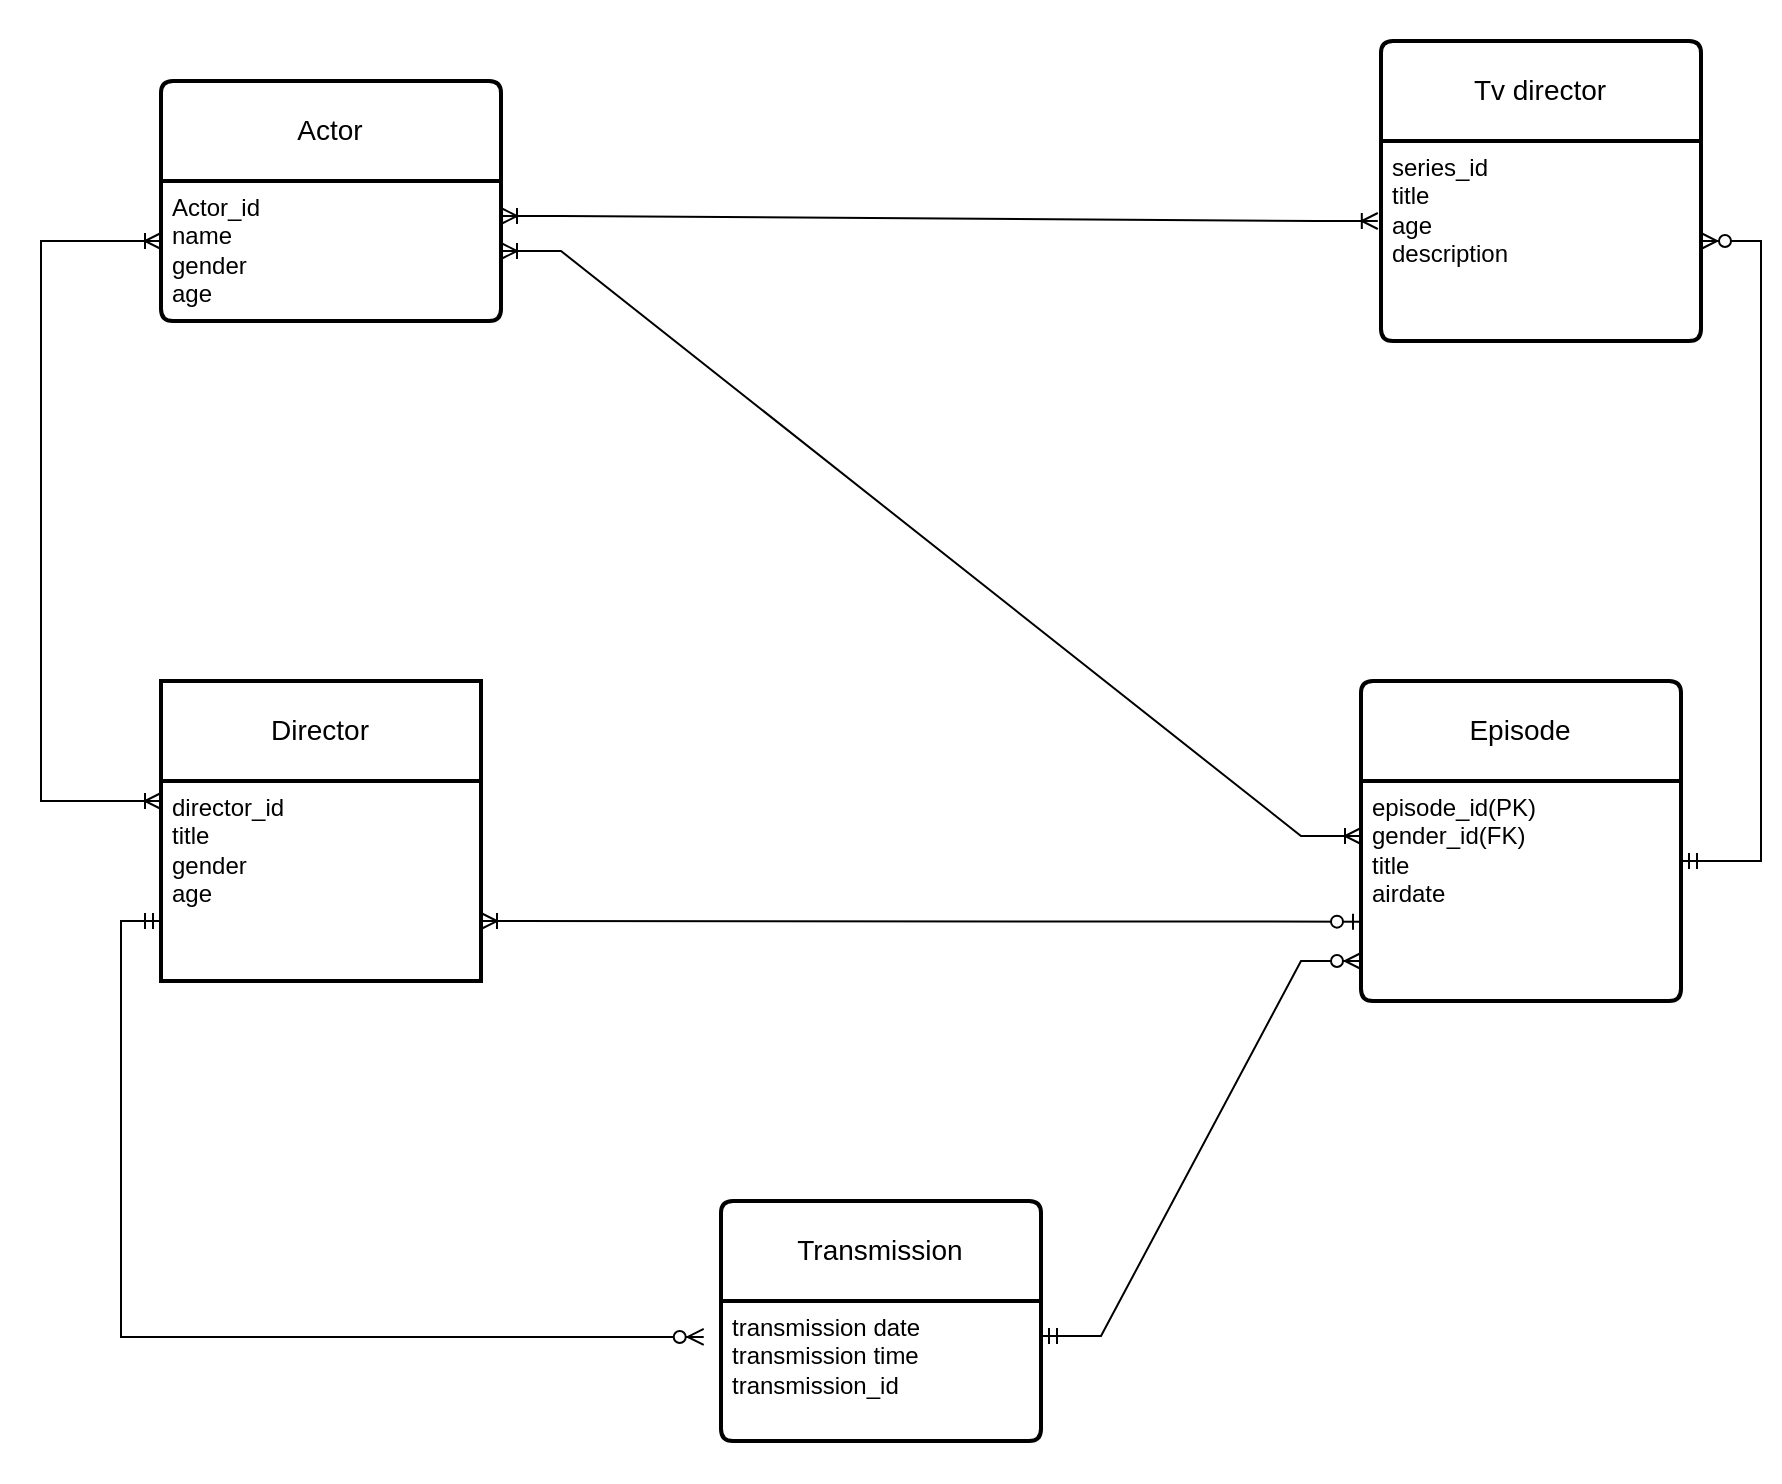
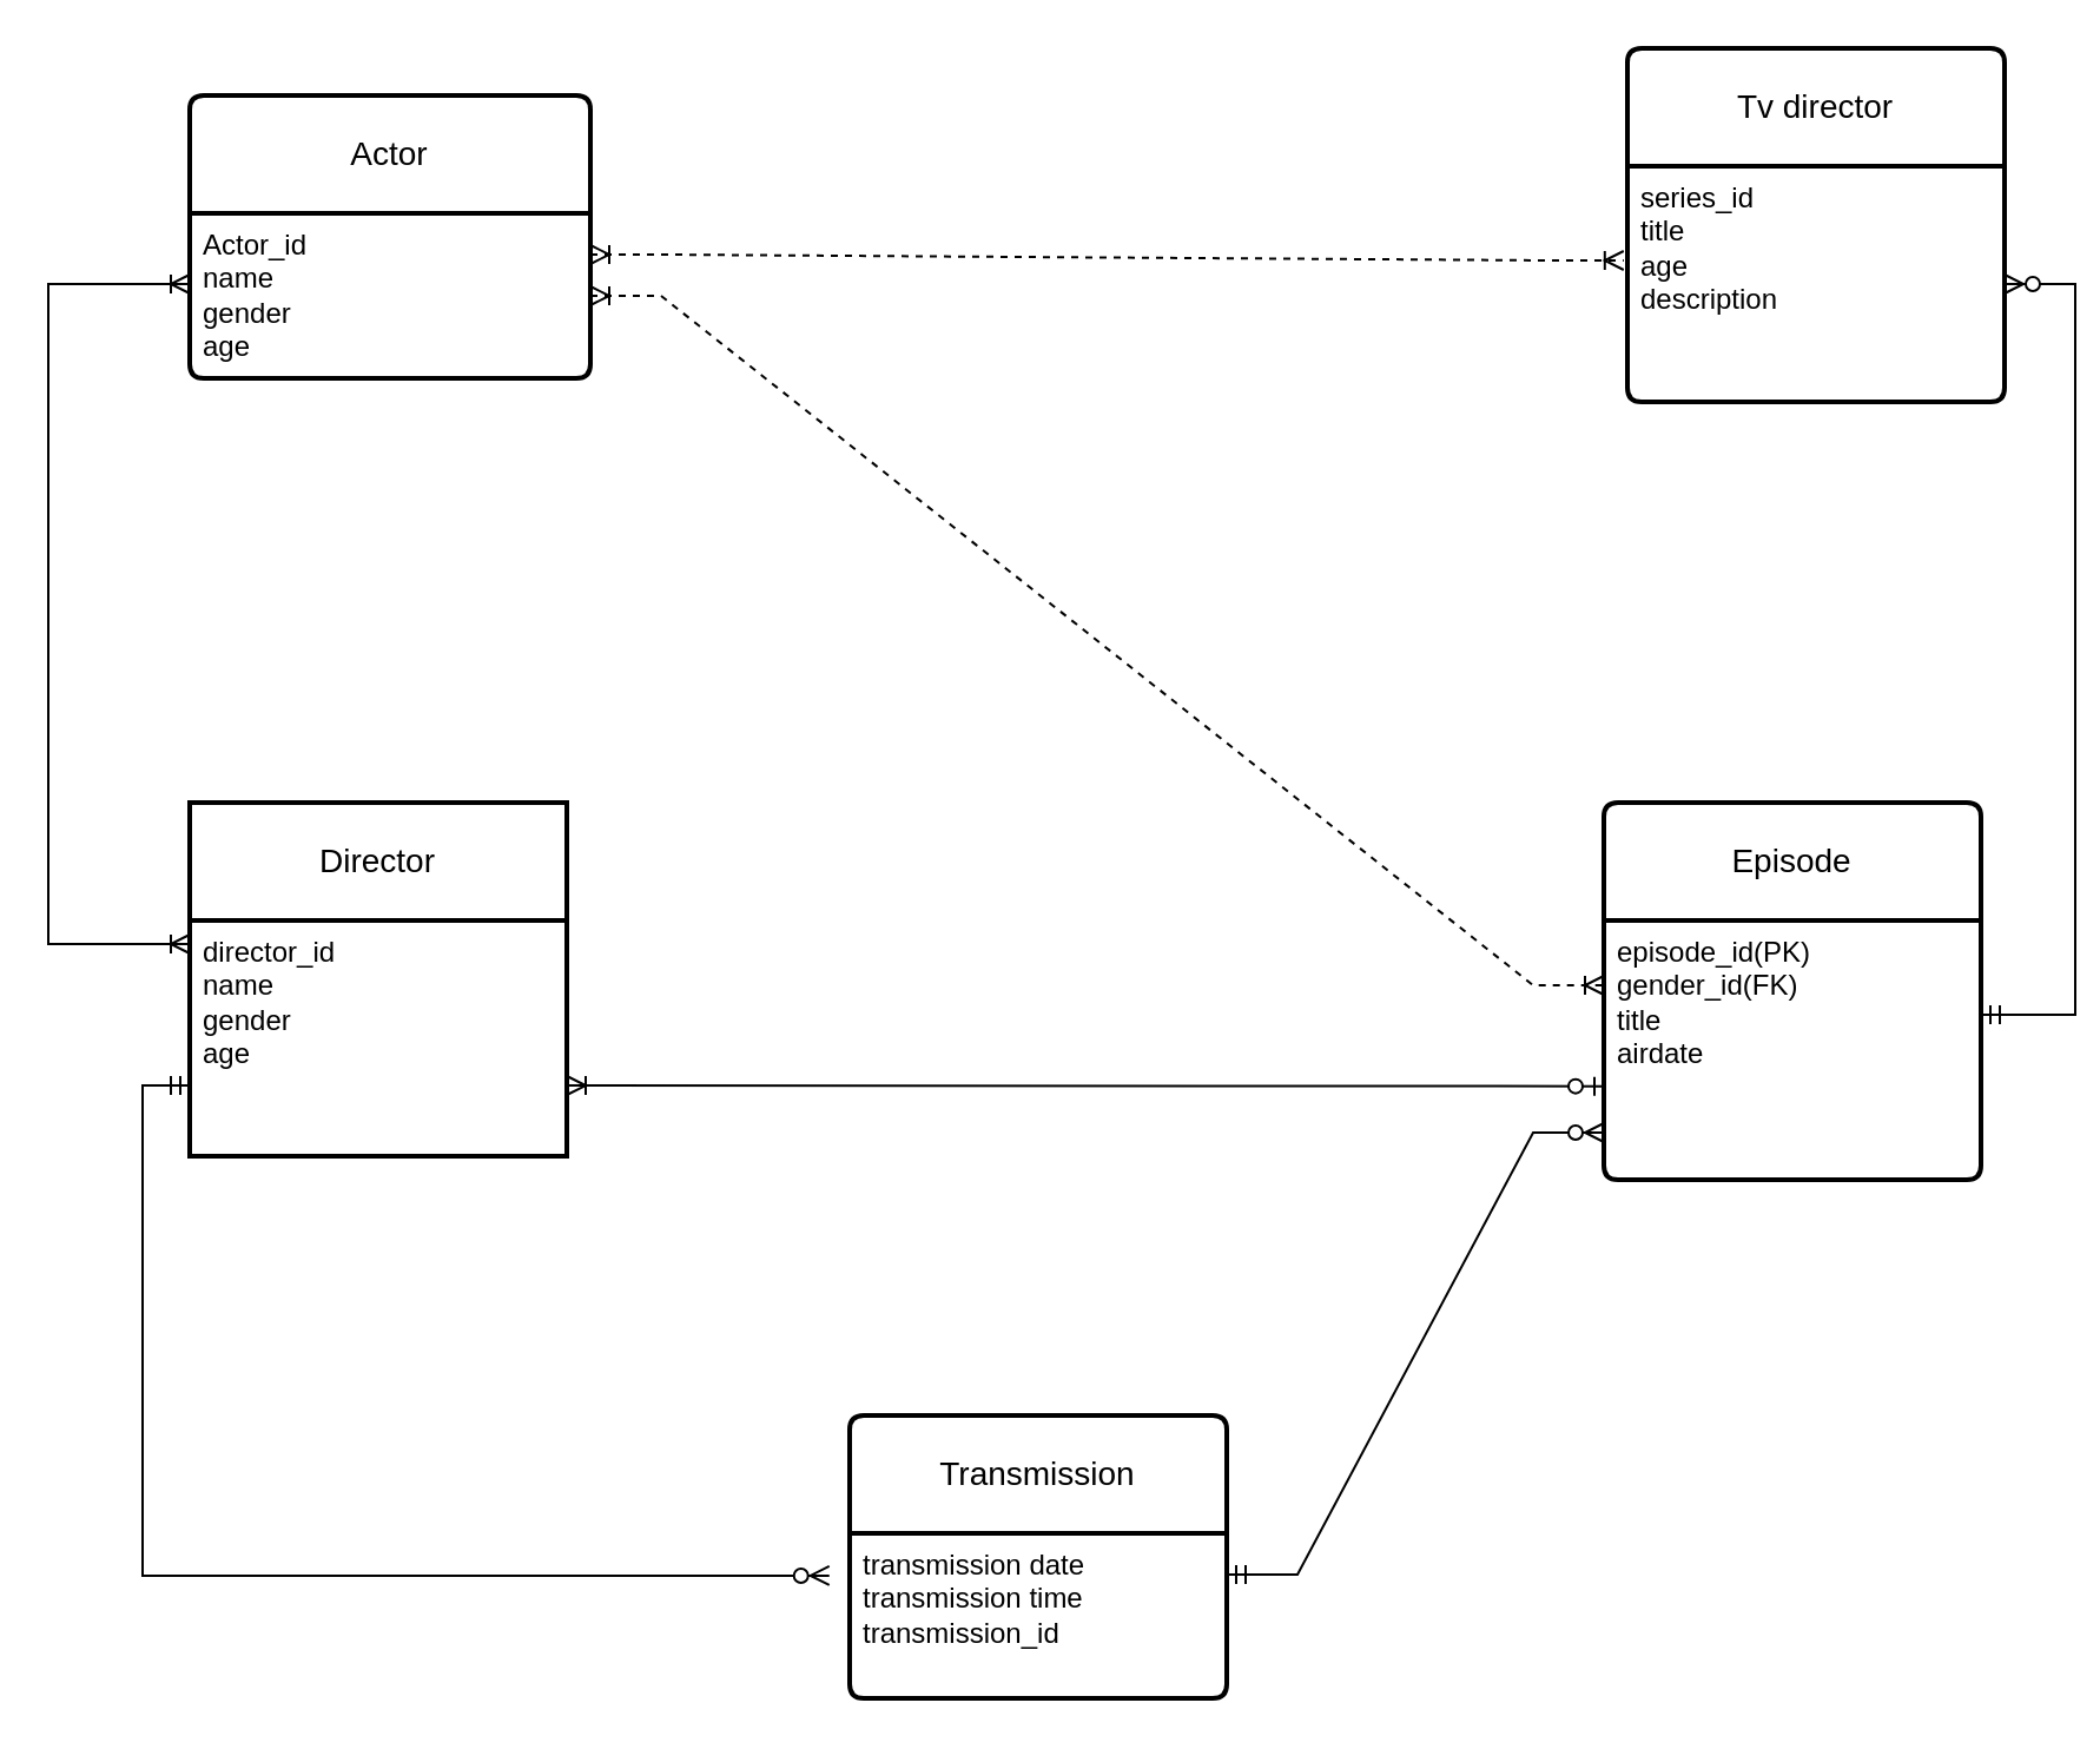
- <mxCell id="10" value="" style="edgeStyle=entityRelationEdgeStyle;fontSize=12;html=1;endArrow=ERoneToMany;startArrow=ERoneToMany;rounded=0;exitX=1;exitY=0.25;exitDx=0;exitDy=0;entryX=-0.01;entryY=0.4;entryDx=0;entryDy=0;entryPerimeter=0;" parent="1" target="7" edge="1" source="3"><mxGeometry width="100" height="100" relative="1" as="geometry"><mxPoint x="250" y="130.3" as="sourcePoint" /><mxPoint x="690" y="120" as="targetPoint" /><Array as="points"><mxPoint x="490" y="148.3" /><mxPoint x="490" y="168.3" /><mxPoint x="490" y="178.3" /></Array></mxGeometry></mxCell>
+ <mxCell id="10" value="" style="edgeStyle=entityRelationEdgeStyle;fontSize=12;html=1;endArrow=ERoneToMany;startArrow=ERoneToMany;rounded=0;exitX=1;exitY=0.25;exitDx=0;exitDy=0;entryX=-0.01;entryY=0.4;entryDx=0;entryDy=0;entryPerimeter=0;dashed=1;" parent="1" target="7" edge="1" source="3"><mxGeometry width="100" height="100" relative="1" as="geometry"><mxPoint x="250" y="130.3" as="sourcePoint" /><mxPoint x="690" y="120" as="targetPoint" /><Array as="points"><mxPoint x="490" y="148.3" /><mxPoint x="490" y="168.3" /><mxPoint x="490" y="178.3" /></Array></mxGeometry></mxCell>
- <mxCell id="14" value="" style="edgeStyle=entityRelationEdgeStyle;fontSize=12;html=1;endArrow=ERoneToMany;startArrow=ERoneToMany;rounded=0;entryX=0;entryY=0.25;entryDx=0;entryDy=0;" parent="1" target="5" edge="1" source="3"><mxGeometry width="100" height="100" relative="1" as="geometry"><mxPoint x="250" y="150" as="sourcePoint" /><mxPoint x="640" y="460" as="targetPoint" /><Array as="points"><mxPoint x="240" y="135" /></Array></mxGeometry></mxCell>
+ <mxCell id="14" value="" style="edgeStyle=entityRelationEdgeStyle;fontSize=12;html=1;endArrow=ERoneToMany;startArrow=ERoneToMany;rounded=0;entryX=0;entryY=0.25;entryDx=0;entryDy=0;dashed=1;" parent="1" target="5" edge="1" source="3"><mxGeometry width="100" height="100" relative="1" as="geometry"><mxPoint x="250" y="150" as="sourcePoint" /><mxPoint x="640" y="460" as="targetPoint" /><Array as="points"><mxPoint x="240" y="135" /></Array></mxGeometry></mxCell>
- <mxCell id="9" value="director_id&lt;div&gt;title&lt;/div&gt;&lt;div&gt;gender&lt;/div&gt;&lt;div&gt;age&lt;/div&gt;" style="align=left;strokeColor=none;fillColor=none;spacingLeft=4;fontSize=12;verticalAlign=top;resizable=0;rotatable=0;part=1;html=1;" parent="8" vertex="1"><mxGeometry y="50" width="160" height="100" as="geometry" /></mxCell>
+ <mxCell id="9" value="director_id&lt;div&gt;name&lt;/div&gt;&lt;div&gt;gender&lt;/div&gt;&lt;div&gt;age&lt;/div&gt;" style="align=left;strokeColor=none;fillColor=none;spacingLeft=4;fontSize=12;verticalAlign=top;resizable=0;rotatable=0;part=1;html=1;" parent="8" vertex="1"><mxGeometry y="50" width="160" height="100" as="geometry" /></mxCell>
